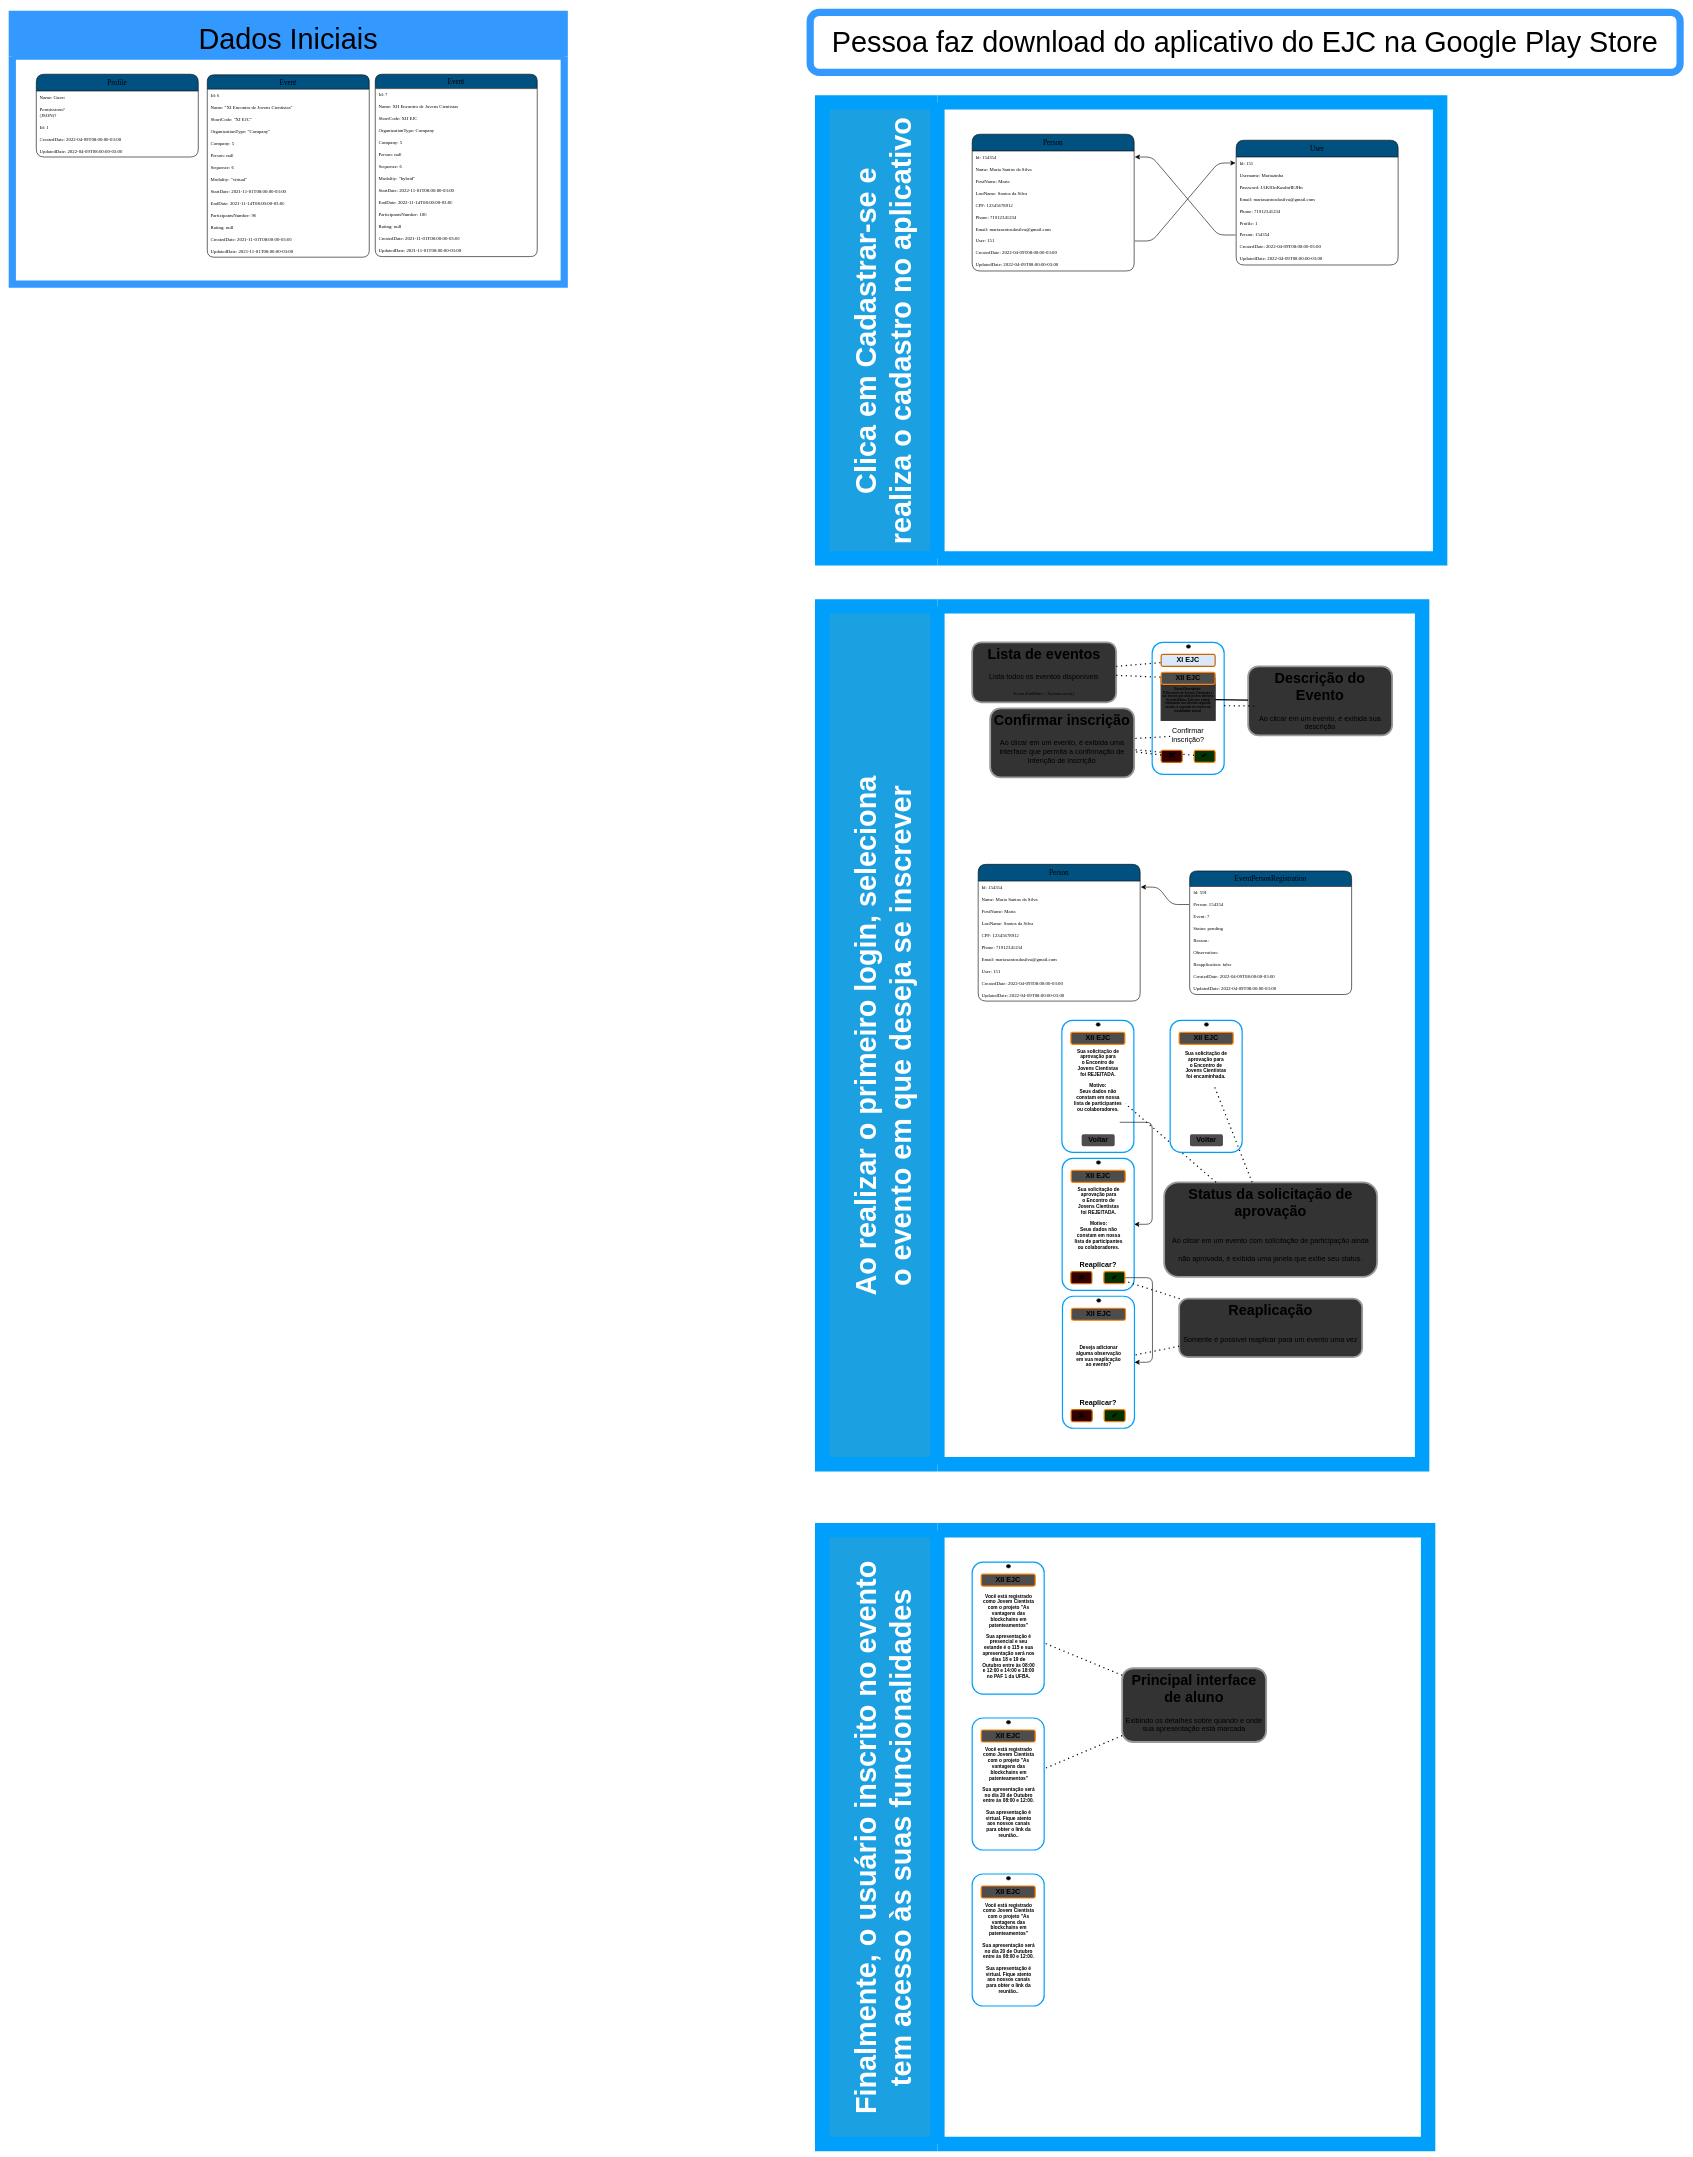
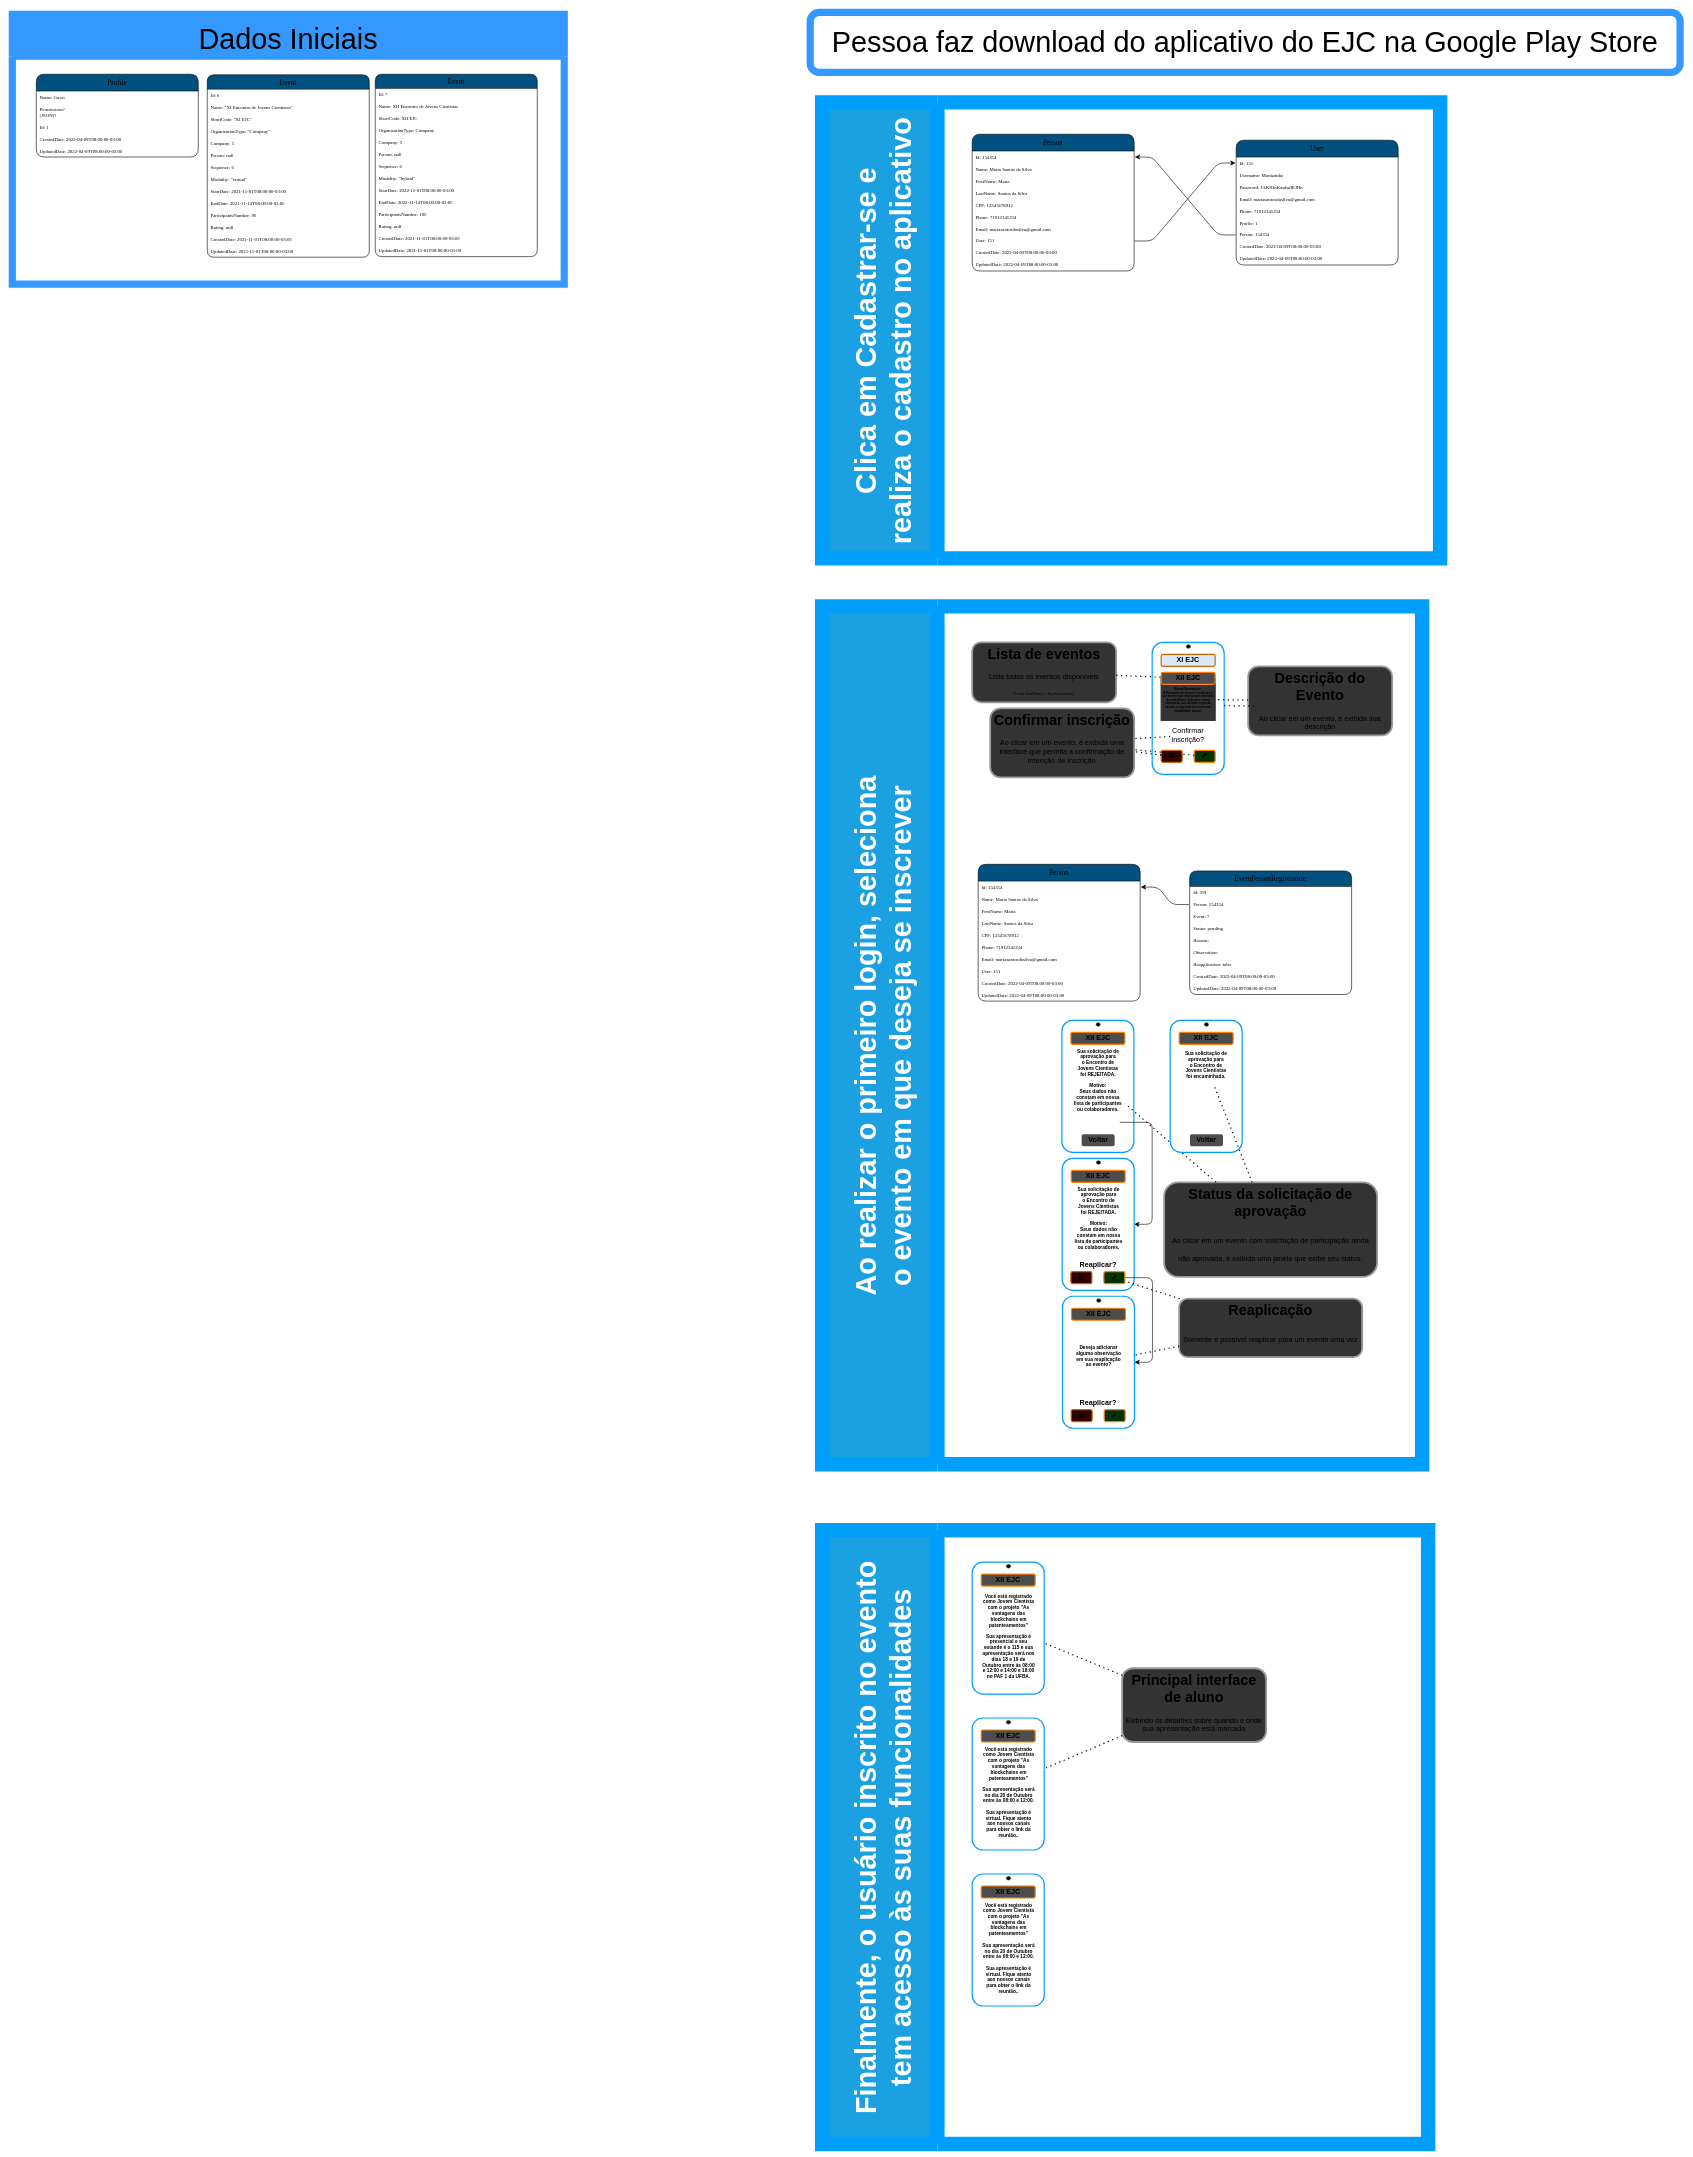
- <mxCell id="49" value="" style="endArrow=none;dashed=1;html=1;dashPattern=1 3;strokeWidth=2;fontFamily=Helvetica;fontSize=12;startSize=192;" edge="1" parent="27" source="47" target="42"><mxGeometry width="50" height="50" relative="1" as="geometry"><mxPoint x="760" y="141.915" as="sourcePoint" /><mxPoint x="665" y="133.83" as="targetPoint" /></mxGeometry></mxCell>
- <mxCell id="52" value="" style="endArrow=none;dashed=0;html=1;dashPattern=1 3;strokeWidth=2;fontFamily=Helvetica;fontSize=12;startSize=192;" edge="1" parent="27" source="51" target="41"><mxGeometry width="50" height="50" relative="1" as="geometry"><mxPoint x="500" y="125" as="sourcePoint" /><mxPoint x="575" y="128.125" as="targetPoint" /></mxGeometry></mxCell>
+ <mxCell id="52" value="" style="endArrow=none;dashed=1;html=1;dashPattern=1 3;strokeWidth=2;fontFamily=Helvetica;fontSize=12;startSize=192;" edge="1" parent="27" source="51" target="41"><mxGeometry width="50" height="50" relative="1" as="geometry"><mxPoint x="500" y="125" as="sourcePoint" /><mxPoint x="575" y="128.125" as="targetPoint" /></mxGeometry></mxCell>
